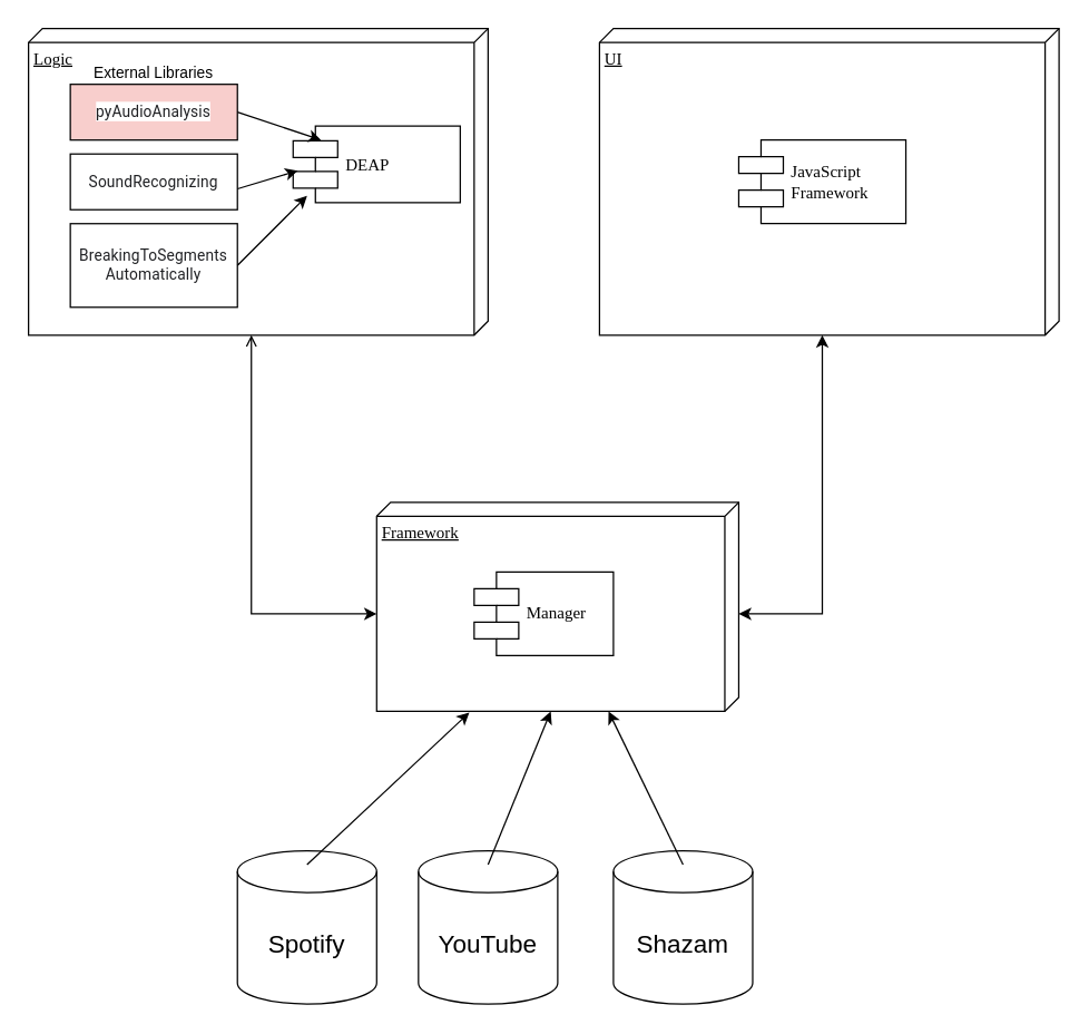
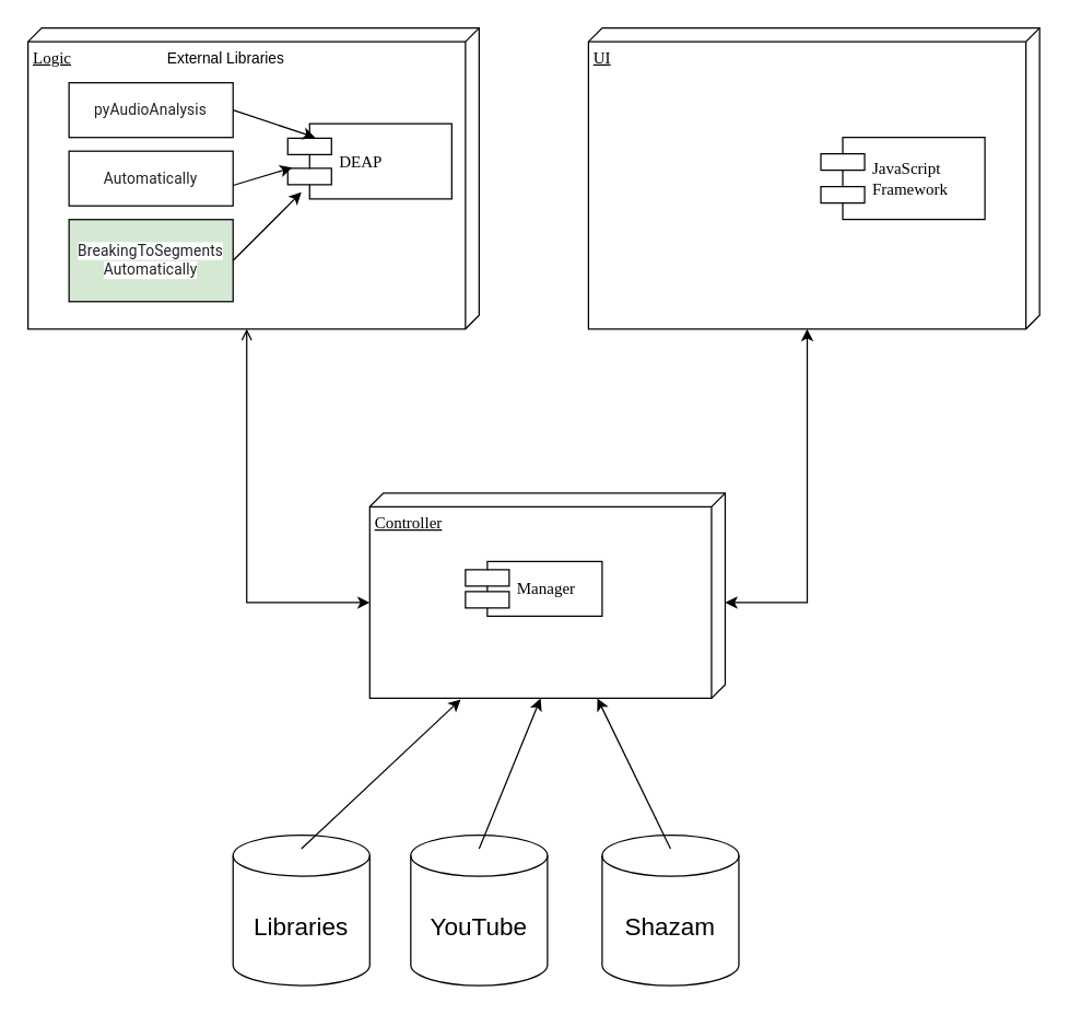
- <mxCell id="22" value="&lt;font style=&quot;font-size: 11px&quot;&gt;External Libraries&lt;/font&gt;" style="text;html=1;strokeColor=none;fillColor=none;align=center;verticalAlign=middle;whiteSpace=wrap;rounded=0;fontSize=18;" vertex="1" parent="1"><mxGeometry x="30" y="40" width="160" height="20" as="geometry" /></mxCell>
+ <mxCell id="22" value="&lt;font style=&quot;font-size: 11px&quot;&gt;External Libraries&lt;/font&gt;" style="text;html=1;strokeColor=none;fillColor=none;align=center;verticalAlign=middle;whiteSpace=wrap;rounded=0;fontSize=18;" vertex="1" parent="1"><mxGeometry x="85" y="30" width="160" height="20" as="geometry" /></mxCell>
- <mxCell id="7" value="&lt;span style=&quot;color: rgb(32 , 33 , 36) ; font-family: &amp;#34;roboto&amp;#34; , &amp;#34;arial&amp;#34; , sans-serif ; letter-spacing: 0.1px ; background-color: rgb(255 , 255 , 255)&quot;&gt;&lt;font style=&quot;font-size: 11px&quot;&gt;pyAudioAnalysis &lt;/font&gt;&lt;/span&gt;" style="rounded=0;whiteSpace=wrap;html=1;fillColor=#f8cecc;" vertex="1" parent="1"><mxGeometry x="50" y="60" width="120" height="40" as="geometry" /></mxCell>
+ <mxCell id="7" value="&lt;span style=&quot;color: rgb(32 , 33 , 36) ; font-family: &amp;#34;roboto&amp;#34; , &amp;#34;arial&amp;#34; , sans-serif ; letter-spacing: 0.1px ; background-color: rgb(255 , 255 , 255)&quot;&gt;&lt;font style=&quot;font-size: 11px&quot;&gt;pyAudioAnalysis &lt;/font&gt;&lt;/span&gt;" style="rounded=0;whiteSpace=wrap;html=1;" vertex="1" parent="1"><mxGeometry x="50" y="60" width="120" height="40" as="geometry" /></mxCell>
- <mxCell id="8" value="&lt;span style=&quot;color: rgb(32 , 33 , 36) ; font-family: &amp;#34;roboto&amp;#34; , &amp;#34;arial&amp;#34; , sans-serif ; letter-spacing: 0.1px ; background-color: rgb(255 , 255 , 255)&quot;&gt;&lt;font style=&quot;font-size: 11px&quot;&gt;SoundRecognizing&lt;/font&gt;&lt;/span&gt;" style="rounded=0;whiteSpace=wrap;html=1;fontSize=11;" vertex="1" parent="1"><mxGeometry x="50" y="110" width="120" height="40" as="geometry" /></mxCell>
+ <mxCell id="8" value="&lt;span style=&quot;color: rgb(32 , 33 , 36) ; font-family: &amp;#34;roboto&amp;#34; , &amp;#34;arial&amp;#34; , sans-serif ; letter-spacing: 0.1px ; background-color: rgb(255 , 255 , 255)&quot;&gt;&lt;font style=&quot;font-size: 11px&quot;&gt;Automatically&lt;/font&gt;&lt;/span&gt;" style="rounded=0;whiteSpace=wrap;html=1;fontSize=11;" vertex="1" parent="1"><mxGeometry x="50" y="110" width="120" height="40" as="geometry" /></mxCell>
- <mxCell id="6" value="JavaScript&lt;br&gt;Framework" style="shape=component;align=left;spacingLeft=36;rounded=0;shadow=0;comic=0;labelBackgroundColor=none;strokeWidth=1;fontFamily=Verdana;fontSize=12;html=1;" parent="1" vertex="1"><mxGeometry x="530" y="100" width="120" height="60" as="geometry" /></mxCell>
+ <mxCell id="6" value="JavaScript&lt;br&gt;Framework" style="shape=component;align=left;spacingLeft=36;rounded=0;shadow=0;comic=0;labelBackgroundColor=none;strokeWidth=1;fontFamily=Verdana;fontSize=12;html=1;" parent="1" vertex="1"><mxGeometry x="600" y="100" width="120" height="60" as="geometry" /></mxCell>
- <mxCell id="9" value="&lt;span style=&quot;color: rgb(32 , 33 , 36) ; font-family: &amp;#34;roboto&amp;#34; , &amp;#34;arial&amp;#34; , sans-serif ; letter-spacing: 0.1px ; background-color: rgb(255 , 255 , 255)&quot;&gt;&lt;font style=&quot;font-size: 11px&quot;&gt;BreakingToSegments&lt;br&gt;Automatically&lt;/font&gt;&lt;/span&gt;" style="rounded=0;whiteSpace=wrap;html=1;fontSize=11;" vertex="1" parent="1"><mxGeometry x="50" y="160" width="120" height="60" as="geometry" /></mxCell>
+ <mxCell id="9" value="&lt;span style=&quot;color: rgb(32 , 33 , 36) ; font-family: &amp;#34;roboto&amp;#34; , &amp;#34;arial&amp;#34; , sans-serif ; letter-spacing: 0.1px ; background-color: rgb(255 , 255 , 255)&quot;&gt;&lt;font style=&quot;font-size: 11px&quot;&gt;BreakingToSegments&lt;br&gt;Automatically&lt;/font&gt;&lt;/span&gt;" style="rounded=0;whiteSpace=wrap;html=1;fontSize=11;fillColor=#d5e8d4;" vertex="1" parent="1"><mxGeometry x="50" y="160" width="120" height="60" as="geometry" /></mxCell>
- <mxCell id="4" value="Framework" style="verticalAlign=top;align=left;spacingTop=8;spacingLeft=2;spacingRight=12;shape=cube;size=10;direction=south;fontStyle=4;html=1;rounded=0;shadow=0;comic=0;labelBackgroundColor=none;strokeWidth=1;fontFamily=Verdana;fontSize=12" parent="1" vertex="1"><mxGeometry x="270" y="360" width="260" height="150" as="geometry" /></mxCell>
+ <mxCell id="4" value="Controller" style="verticalAlign=top;align=left;spacingTop=8;spacingLeft=2;spacingRight=12;shape=cube;size=10;direction=south;fontStyle=4;html=1;rounded=0;shadow=0;comic=0;labelBackgroundColor=none;strokeWidth=1;fontFamily=Verdana;fontSize=12" parent="1" vertex="1"><mxGeometry x="270" y="360" width="260" height="150" as="geometry" /></mxCell>
- <mxCell id="19" value="Manager" style="shape=component;align=left;spacingLeft=36;rounded=0;shadow=0;comic=0;labelBackgroundColor=none;strokeWidth=1;fontFamily=Verdana;fontSize=12;html=1;" vertex="1" parent="1"><mxGeometry x="340" y="410" width="100" height="60" as="geometry" /></mxCell>
+ <mxCell id="19" value="Manager" style="shape=component;align=left;spacingLeft=36;rounded=0;shadow=0;comic=0;labelBackgroundColor=none;strokeWidth=1;fontFamily=Verdana;fontSize=12;html=1;" vertex="1" parent="1"><mxGeometry x="340" y="410" width="100" height="40" as="geometry" /></mxCell>
- <mxCell id="13" value="&lt;font style=&quot;font-size: 18px&quot;&gt;Spotify&lt;/font&gt;" style="shape=cylinder3;whiteSpace=wrap;html=1;boundedLbl=1;backgroundOutline=1;size=15;fontSize=11;" vertex="1" parent="1"><mxGeometry x="170" y="610" width="100" height="110" as="geometry" /></mxCell>
+ <mxCell id="13" value="&lt;font style=&quot;font-size: 18px&quot;&gt;Libraries&lt;/font&gt;" style="shape=cylinder3;whiteSpace=wrap;html=1;boundedLbl=1;backgroundOutline=1;size=15;fontSize=11;" vertex="1" parent="1"><mxGeometry x="170" y="610" width="100" height="110" as="geometry" /></mxCell>
